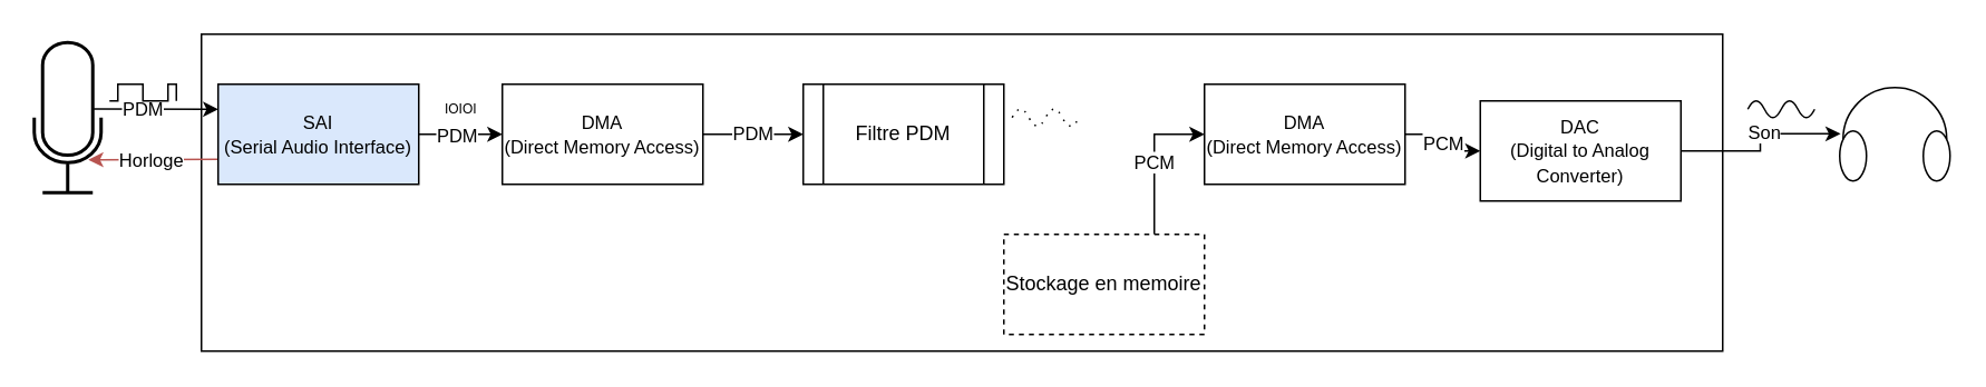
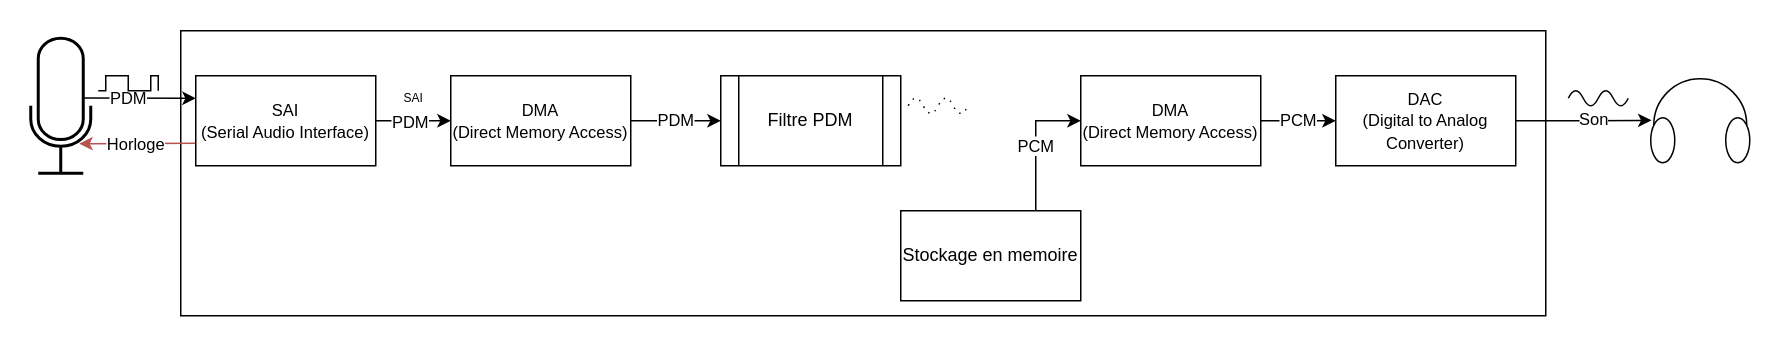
- <mxCell id="26" value="IOIOI" style="text;html=1;strokeColor=none;fillColor=none;align=center;verticalAlign=middle;whiteSpace=wrap;rounded=0;fontSize=8;horizontal=1;labelPosition=center;verticalLabelPosition=middle;" vertex="1" parent="1"><mxGeometry x="265" y="60" width="21" height="10" as="geometry" /></mxCell>
+ <mxCell id="26" value="SAI" style="text;html=1;strokeColor=none;fillColor=none;align=center;verticalAlign=middle;whiteSpace=wrap;rounded=0;fontSize=8;horizontal=1;labelPosition=center;verticalLabelPosition=middle;" vertex="1" parent="1"><mxGeometry x="265" y="60" width="21" height="10" as="geometry" /></mxCell>
- <mxCell id="11" value="&lt;font style=&quot;font-size: 11px&quot;&gt;SAI&lt;br&gt;(Serial Audio Interface)&lt;/font&gt;" style="rounded=0;whiteSpace=wrap;html=1;fillColor=#dae8fc;" vertex="1" parent="1"><mxGeometry x="130" y="50" width="120" height="60" as="geometry" /></mxCell>
+ <mxCell id="11" value="&lt;font style=&quot;font-size: 11px&quot;&gt;SAI&lt;br&gt;(Serial Audio Interface)&lt;/font&gt;" style="rounded=0;whiteSpace=wrap;html=1;" vertex="1" parent="1"><mxGeometry x="130" y="50" width="120" height="60" as="geometry" /></mxCell>
- <mxCell id="19" value="&lt;font style=&quot;font-size: 11px&quot;&gt;DAC&lt;br&gt;(Digital to Analog Converter)&lt;/font&gt;" style="rounded=0;whiteSpace=wrap;html=1;" vertex="1" parent="1"><mxGeometry x="885" y="60" width="120" height="60" as="geometry" /></mxCell>
+ <mxCell id="19" value="&lt;font style=&quot;font-size: 11px&quot;&gt;DAC&lt;br&gt;(Digital to Analog Converter)&lt;/font&gt;" style="rounded=0;whiteSpace=wrap;html=1;" vertex="1" parent="1"><mxGeometry x="890" y="50" width="120" height="60" as="geometry" /></mxCell>
- <mxCell id="23" value="Stockage en memoire" style="rounded=0;whiteSpace=wrap;html=1;dashed=1;" vertex="1" parent="1"><mxGeometry x="600" y="140" width="120" height="60" as="geometry" /></mxCell>
+ <mxCell id="23" value="Stockage en memoire" style="rounded=0;whiteSpace=wrap;html=1;" vertex="1" parent="1"><mxGeometry x="600" y="140" width="120" height="60" as="geometry" /></mxCell>
